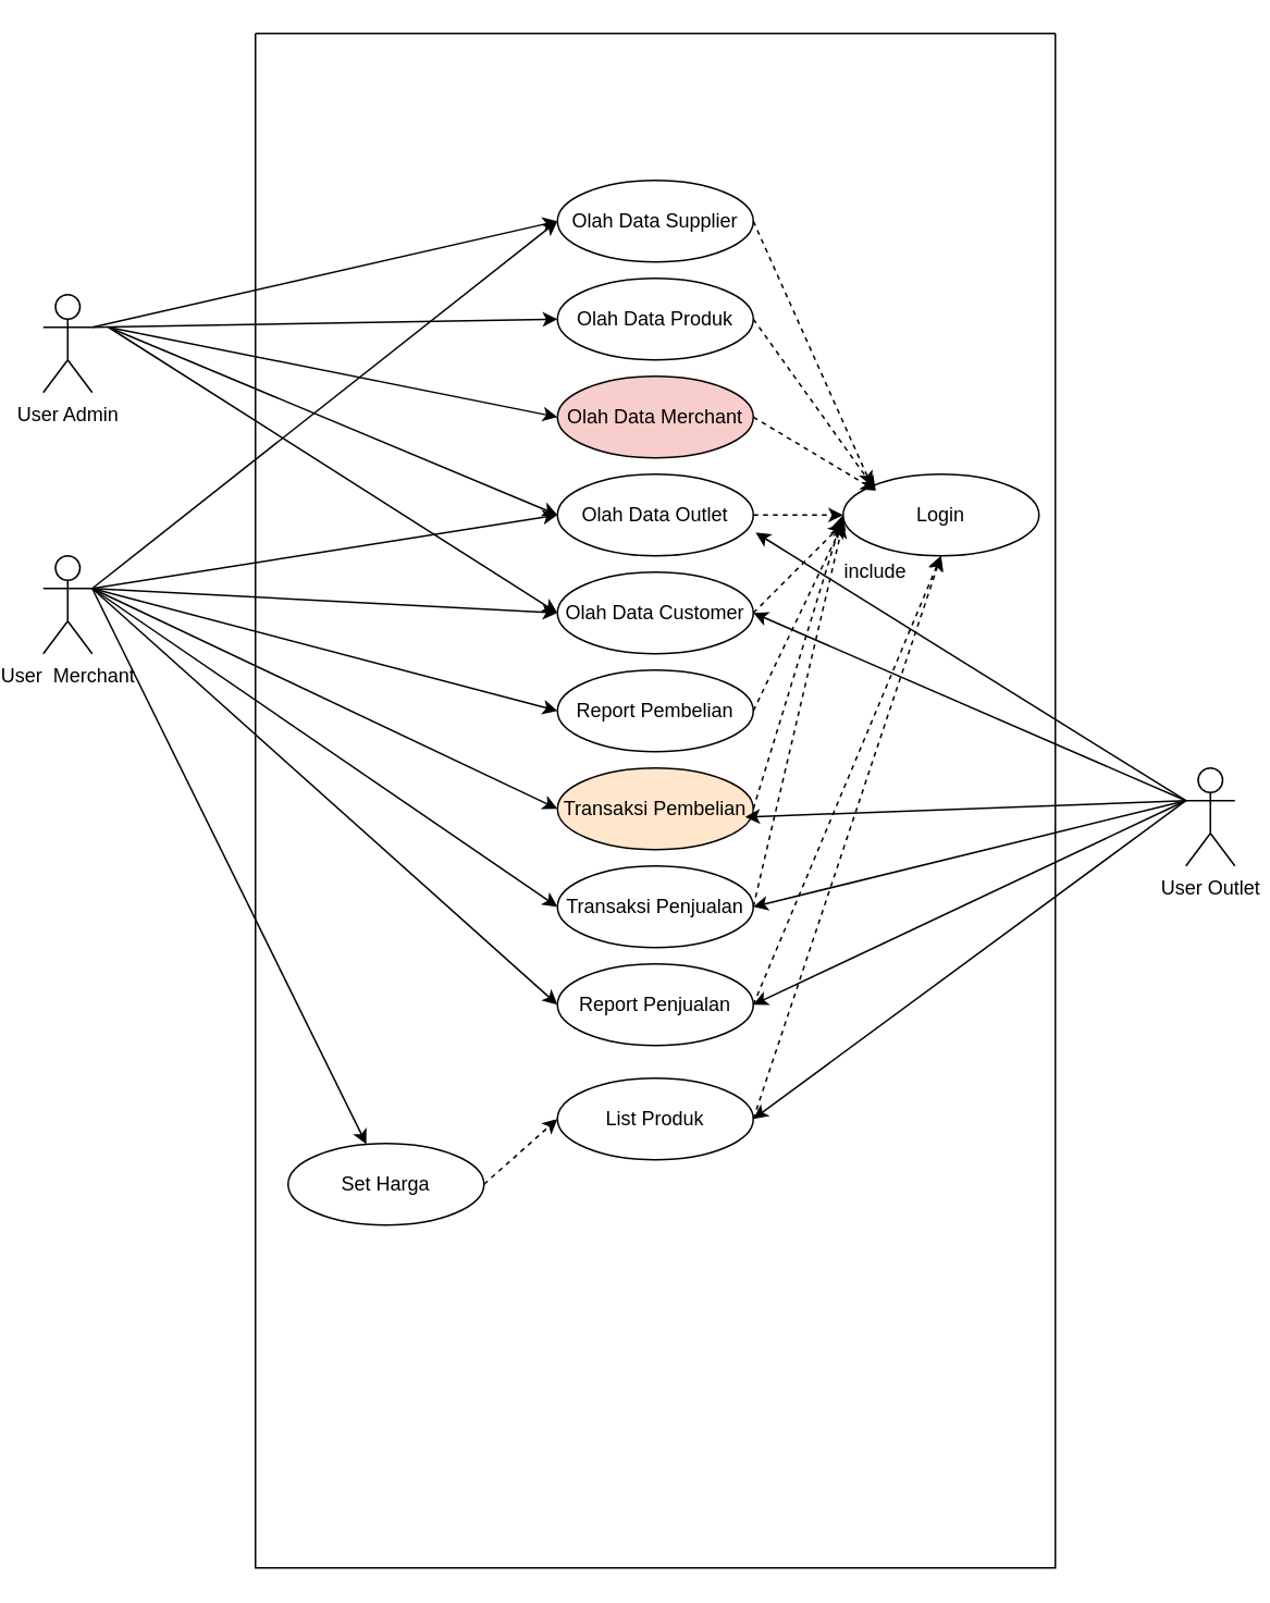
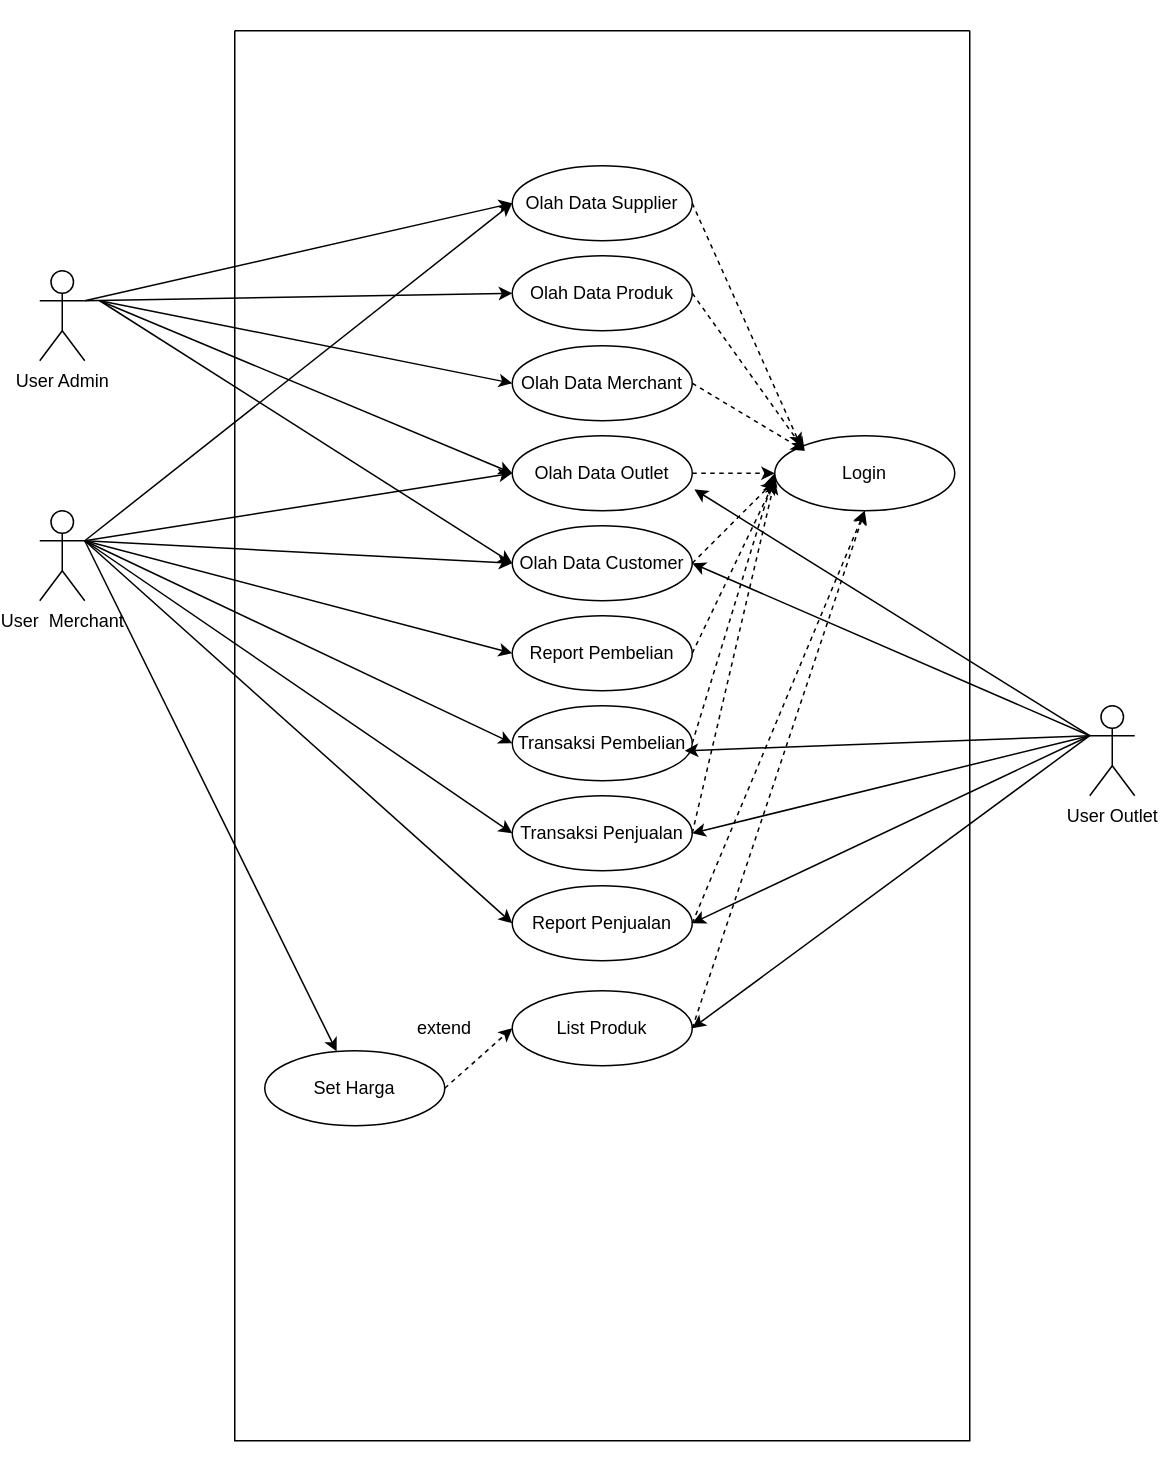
- <mxCell id="6" value="Olah Data Merchant" style="ellipse;whiteSpace=wrap;html=1;fillColor=#f8cecc;" vertex="1" parent="2"><mxGeometry x="185" y="210" width="120" height="50" as="geometry" /></mxCell>
+ <mxCell id="6" value="Olah Data Merchant" style="ellipse;whiteSpace=wrap;html=1;" vertex="1" parent="2"><mxGeometry x="185" y="210" width="120" height="50" as="geometry" /></mxCell>
- <mxCell id="21" value="include" style="text;html=1;strokeColor=none;fillColor=none;align=center;verticalAlign=middle;whiteSpace=wrap;rounded=0;" vertex="1" parent="2"><mxGeometry x="360" y="320" width="40" height="20" as="geometry" /></mxCell>
- <mxCell id="10" value="Transaksi Pembelian" style="ellipse;whiteSpace=wrap;html=1;fillColor=#ffe6cc;" vertex="1" parent="2"><mxGeometry x="185" y="450" width="120" height="50" as="geometry" /></mxCell>
+ <mxCell id="10" value="Transaksi Pembelian" style="ellipse;whiteSpace=wrap;html=1;" vertex="1" parent="2"><mxGeometry x="185" y="450" width="120" height="50" as="geometry" /></mxCell>
+ <mxCell id="16" value="extend" style="text;html=1;strokeColor=none;fillColor=none;align=center;verticalAlign=middle;whiteSpace=wrap;rounded=0;" vertex="1" parent="2"><mxGeometry x="120" y="655" width="40" height="20" as="geometry" /></mxCell>
